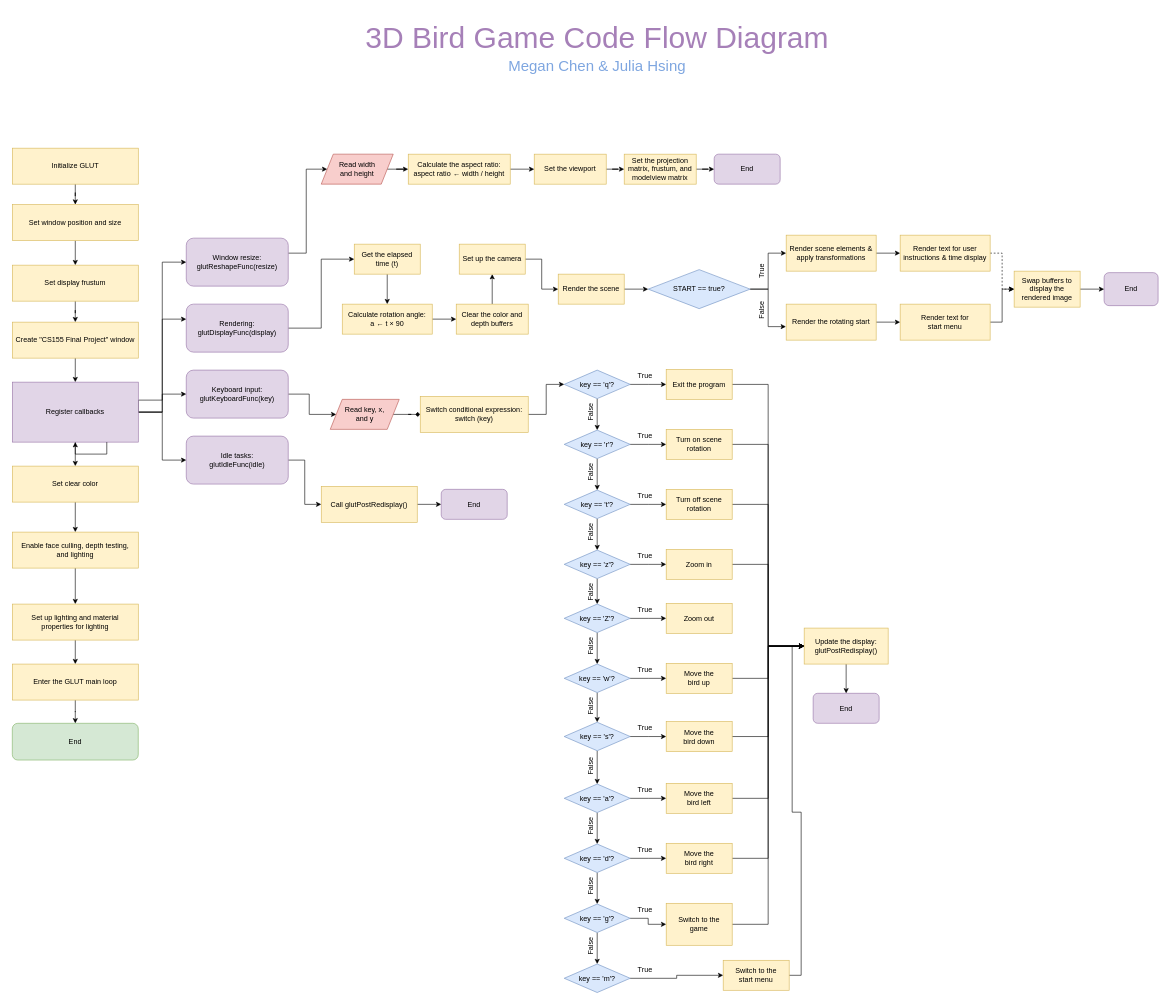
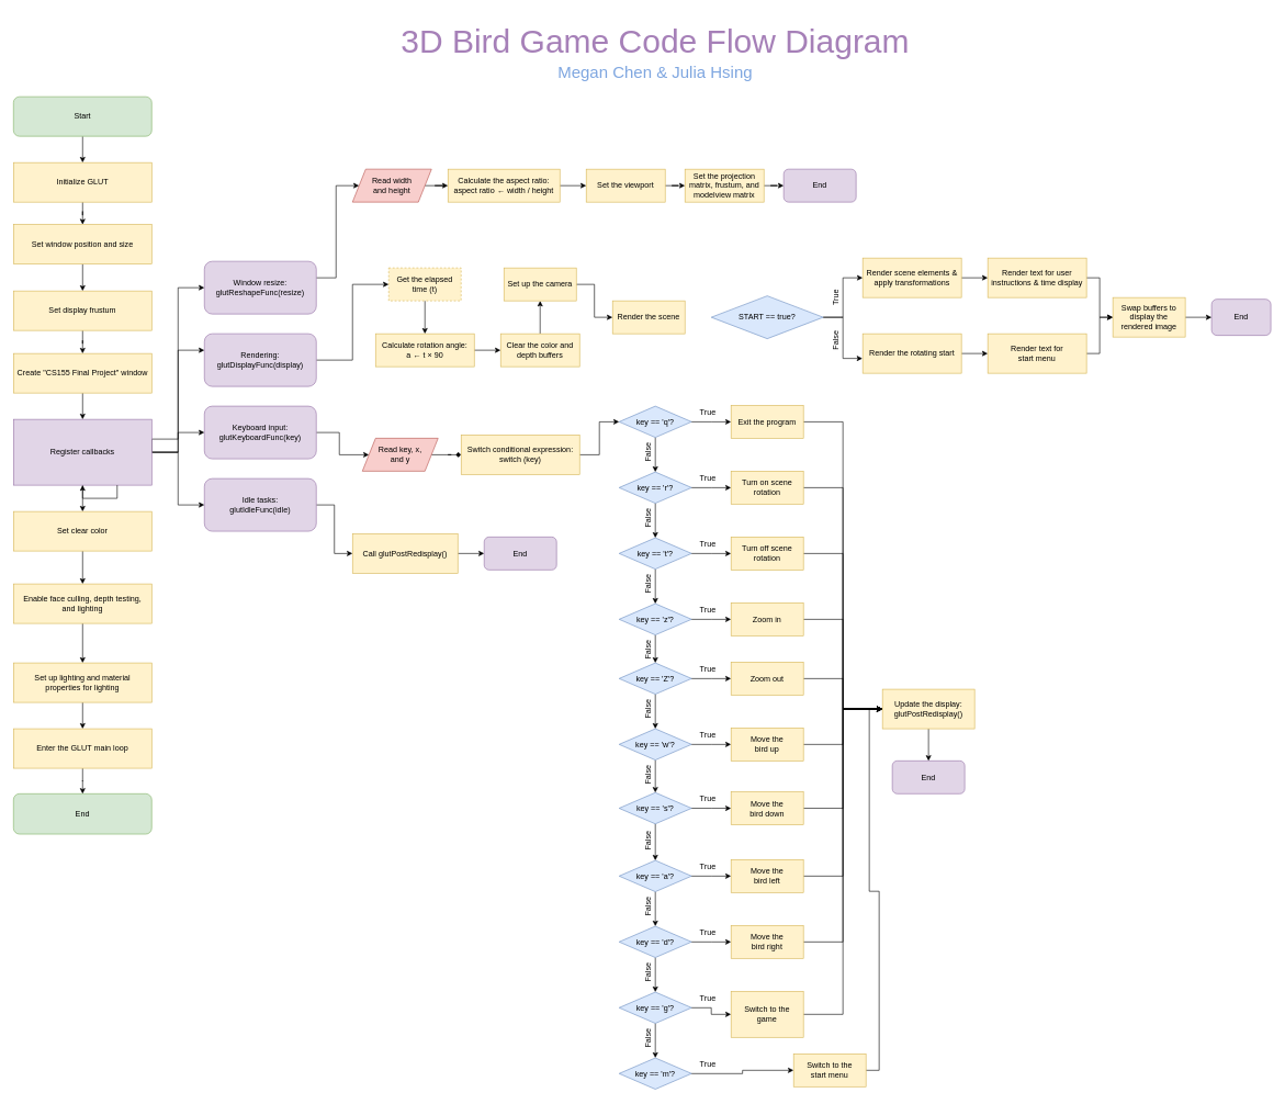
+ <mxCell id="3" value="Start" style="rounded=1;whiteSpace=wrap;html=1;fontSize=12;glass=0;strokeWidth=1;shadow=0;fillColor=#d5e8d4;strokeColor=#82b366;" parent="1" vertex="1"><mxGeometry x="20" y="146" width="210" height="60" as="geometry" /></mxCell>
+ <mxCell id="2" value="" style="edgeStyle=orthogonalEdgeStyle;rounded=0;orthogonalLoop=1;jettySize=auto;html=1;" parent="1" source="3" target="5" edge="1"><mxGeometry relative="1" as="geometry" /></mxCell>
- <mxCell id="46" value="Get the elapsed time (t)" style="rounded=0;whiteSpace=wrap;html=1;fillColor=#fff2cc;strokeColor=#d6b656;" parent="1" vertex="1"><mxGeometry x="590" y="406" width="110" height="50" as="geometry" /></mxCell>
+ <mxCell id="46" value="Get the elapsed time (t)" style="rounded=0;whiteSpace=wrap;html=1;fillColor=#fff2cc;strokeColor=#d6b656;dashed=1;" parent="1" vertex="1"><mxGeometry x="590" y="406" width="110" height="50" as="geometry" /></mxCell>
- <mxCell id="64" style="edgeStyle=orthogonalEdgeStyle;rounded=0;orthogonalLoop=1;jettySize=auto;html=1;entryX=0;entryY=0.5;entryDx=0;entryDy=0;dashed=1;" parent="1" source="65" target="70" edge="1"><mxGeometry relative="1" as="geometry" /></mxCell>
+ <mxCell id="64" style="edgeStyle=orthogonalEdgeStyle;rounded=0;orthogonalLoop=1;jettySize=auto;html=1;entryX=0;entryY=0.5;entryDx=0;entryDy=0;" parent="1" source="65" target="70" edge="1"><mxGeometry relative="1" as="geometry" /></mxCell>
- <mxCell id="53" value="" style="edgeStyle=orthogonalEdgeStyle;rounded=0;orthogonalLoop=1;jettySize=auto;html=1;" parent="1" source="54" target="56" edge="1"><mxGeometry relative="1" as="geometry" /></mxCell>
+ <mxCell id="105" style="edgeStyle=orthogonalEdgeStyle;rounded=0;orthogonalLoop=1;jettySize=auto;html=1;entryX=0;entryY=0.5;entryDx=0;entryDy=0;" parent="1" source="106" target="151" edge="1"><mxGeometry relative="1" as="geometry" /></mxCell>
